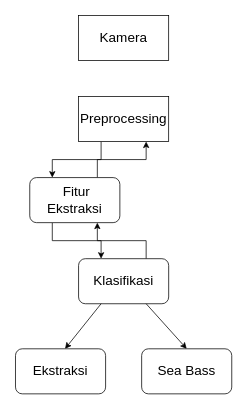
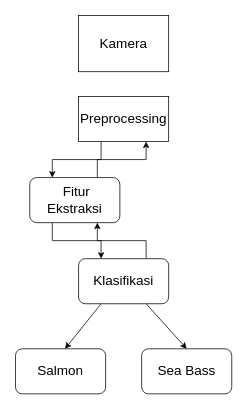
- <mxCell id="2" value="Kamera" style="rounded=0;whiteSpace=wrap;html=1;fontSize=18;" parent="1" vertex="1"><mxGeometry x="104" y="20" width="120" height="60" as="geometry" /></mxCell>
+ <mxCell id="2" value="Kamera" style="rounded=0;whiteSpace=wrap;html=1;fontSize=18;" parent="1" vertex="1"><mxGeometry x="104" y="20" width="120" height="75" as="geometry" /></mxCell>
- <mxCell id="12" value="Ekstraksi" style="rounded=1;whiteSpace=wrap;html=1;fontSize=18;" parent="1" vertex="1"><mxGeometry x="20" y="464" width="120" height="60" as="geometry" /></mxCell>
+ <mxCell id="12" value="Salmon" style="rounded=1;whiteSpace=wrap;html=1;fontSize=18;" parent="1" vertex="1"><mxGeometry x="20" y="464" width="120" height="60" as="geometry" /></mxCell>
